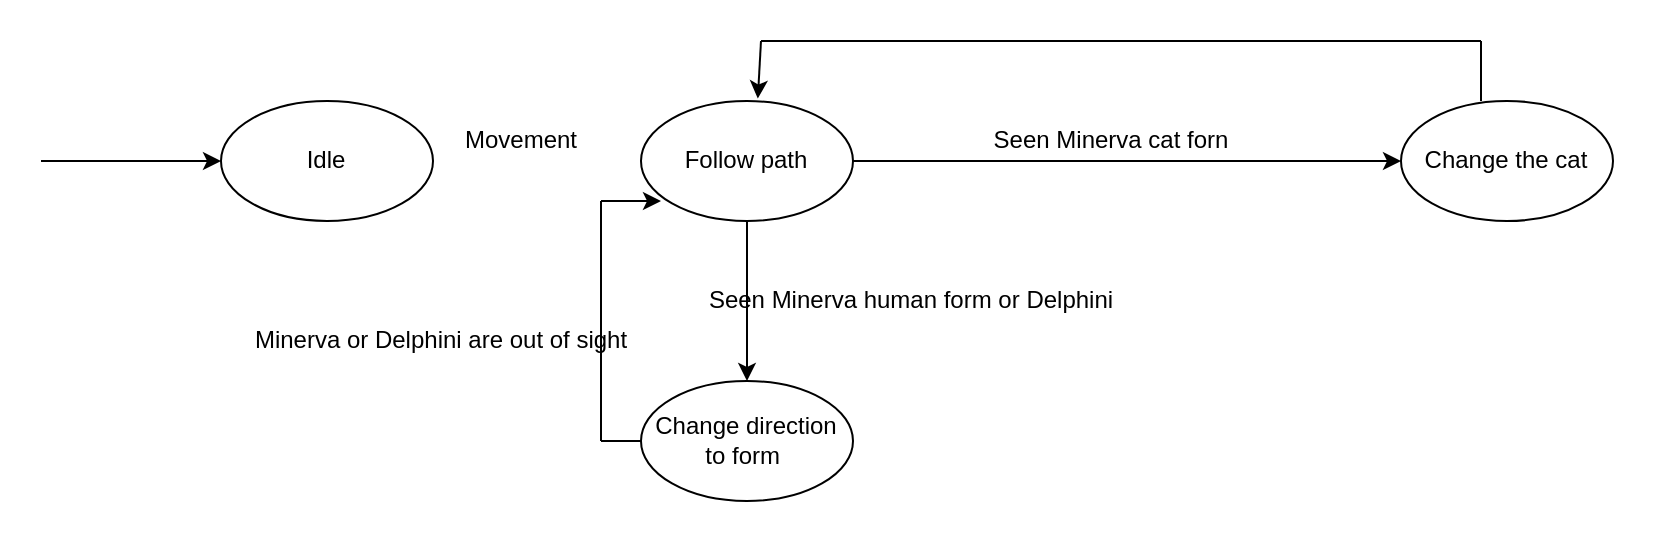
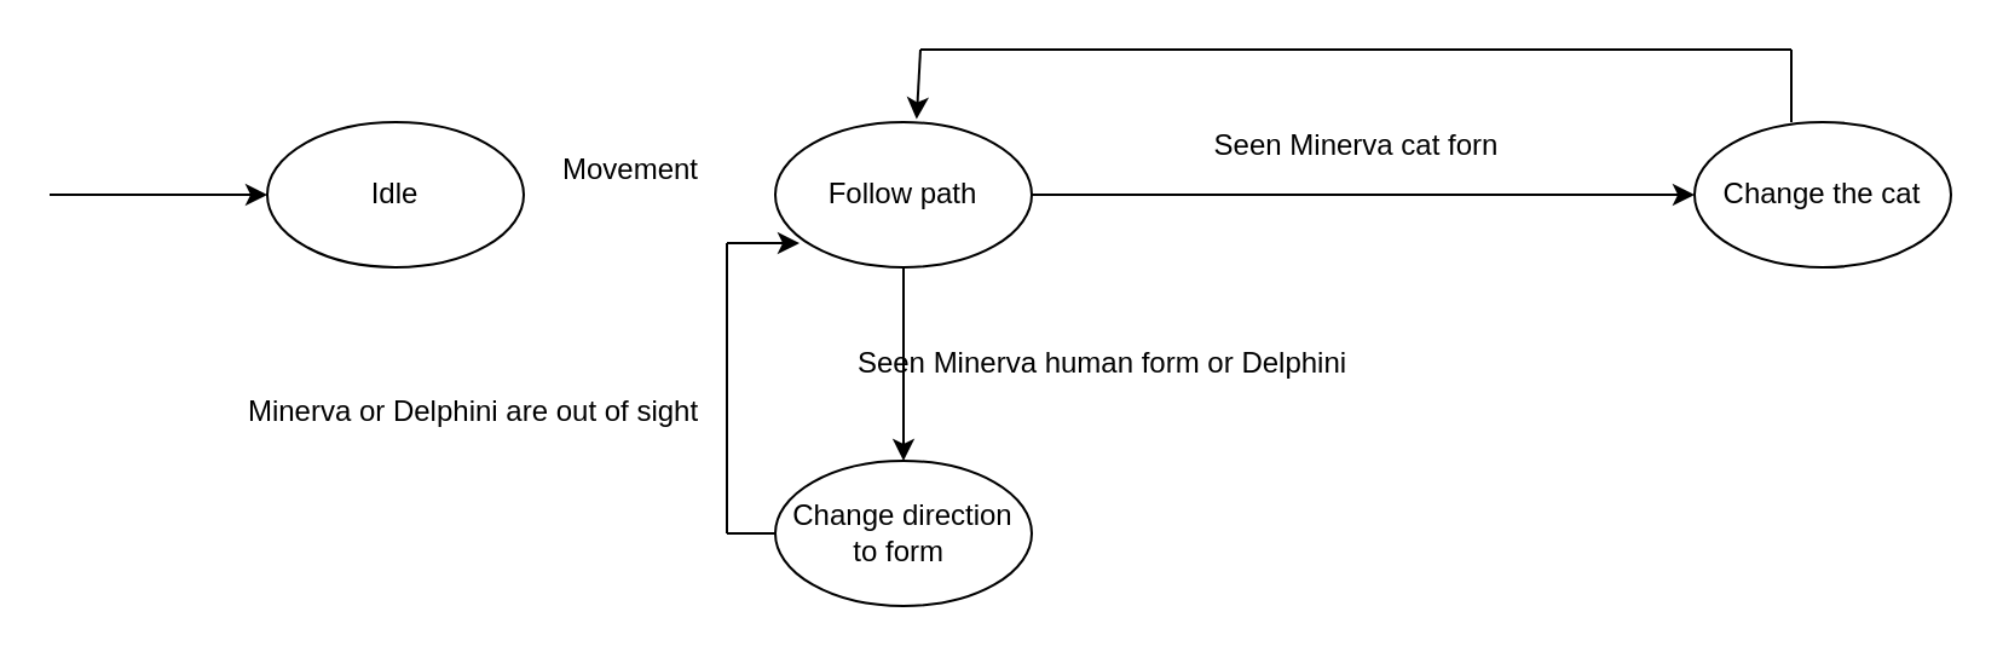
- <mxCell id="10" value="Seen Minerva cat forn" style="text;html=1;align=center;verticalAlign=middle;resizable=0;points=[];autosize=1;" parent="1" vertex="1"><mxGeometry x="490" y="60" width="130" height="20" as="geometry" /></mxCell>
+ <mxCell id="10" value="Seen Minerva cat forn" style="text;html=1;align=center;verticalAlign=middle;resizable=0;points=[];autosize=1;" parent="1" vertex="1"><mxGeometry x="495" y="50" width="130" height="20" as="geometry" /></mxCell>
- <mxCell id="17" value="Minerva or Delphini are out of sight" style="text;html=1;align=center;verticalAlign=middle;resizable=0;points=[];autosize=1;" parent="1" vertex="1"><mxGeometry x="120" y="160" width="200" height="20" as="geometry" /></mxCell>
+ <mxCell id="17" value="Minerva or Delphini are out of sight" style="text;html=1;align=center;verticalAlign=middle;resizable=0;points=[];autosize=1;" parent="1" vertex="1"><mxGeometry x="95" y="160" width="200" height="20" as="geometry" /></mxCell>
